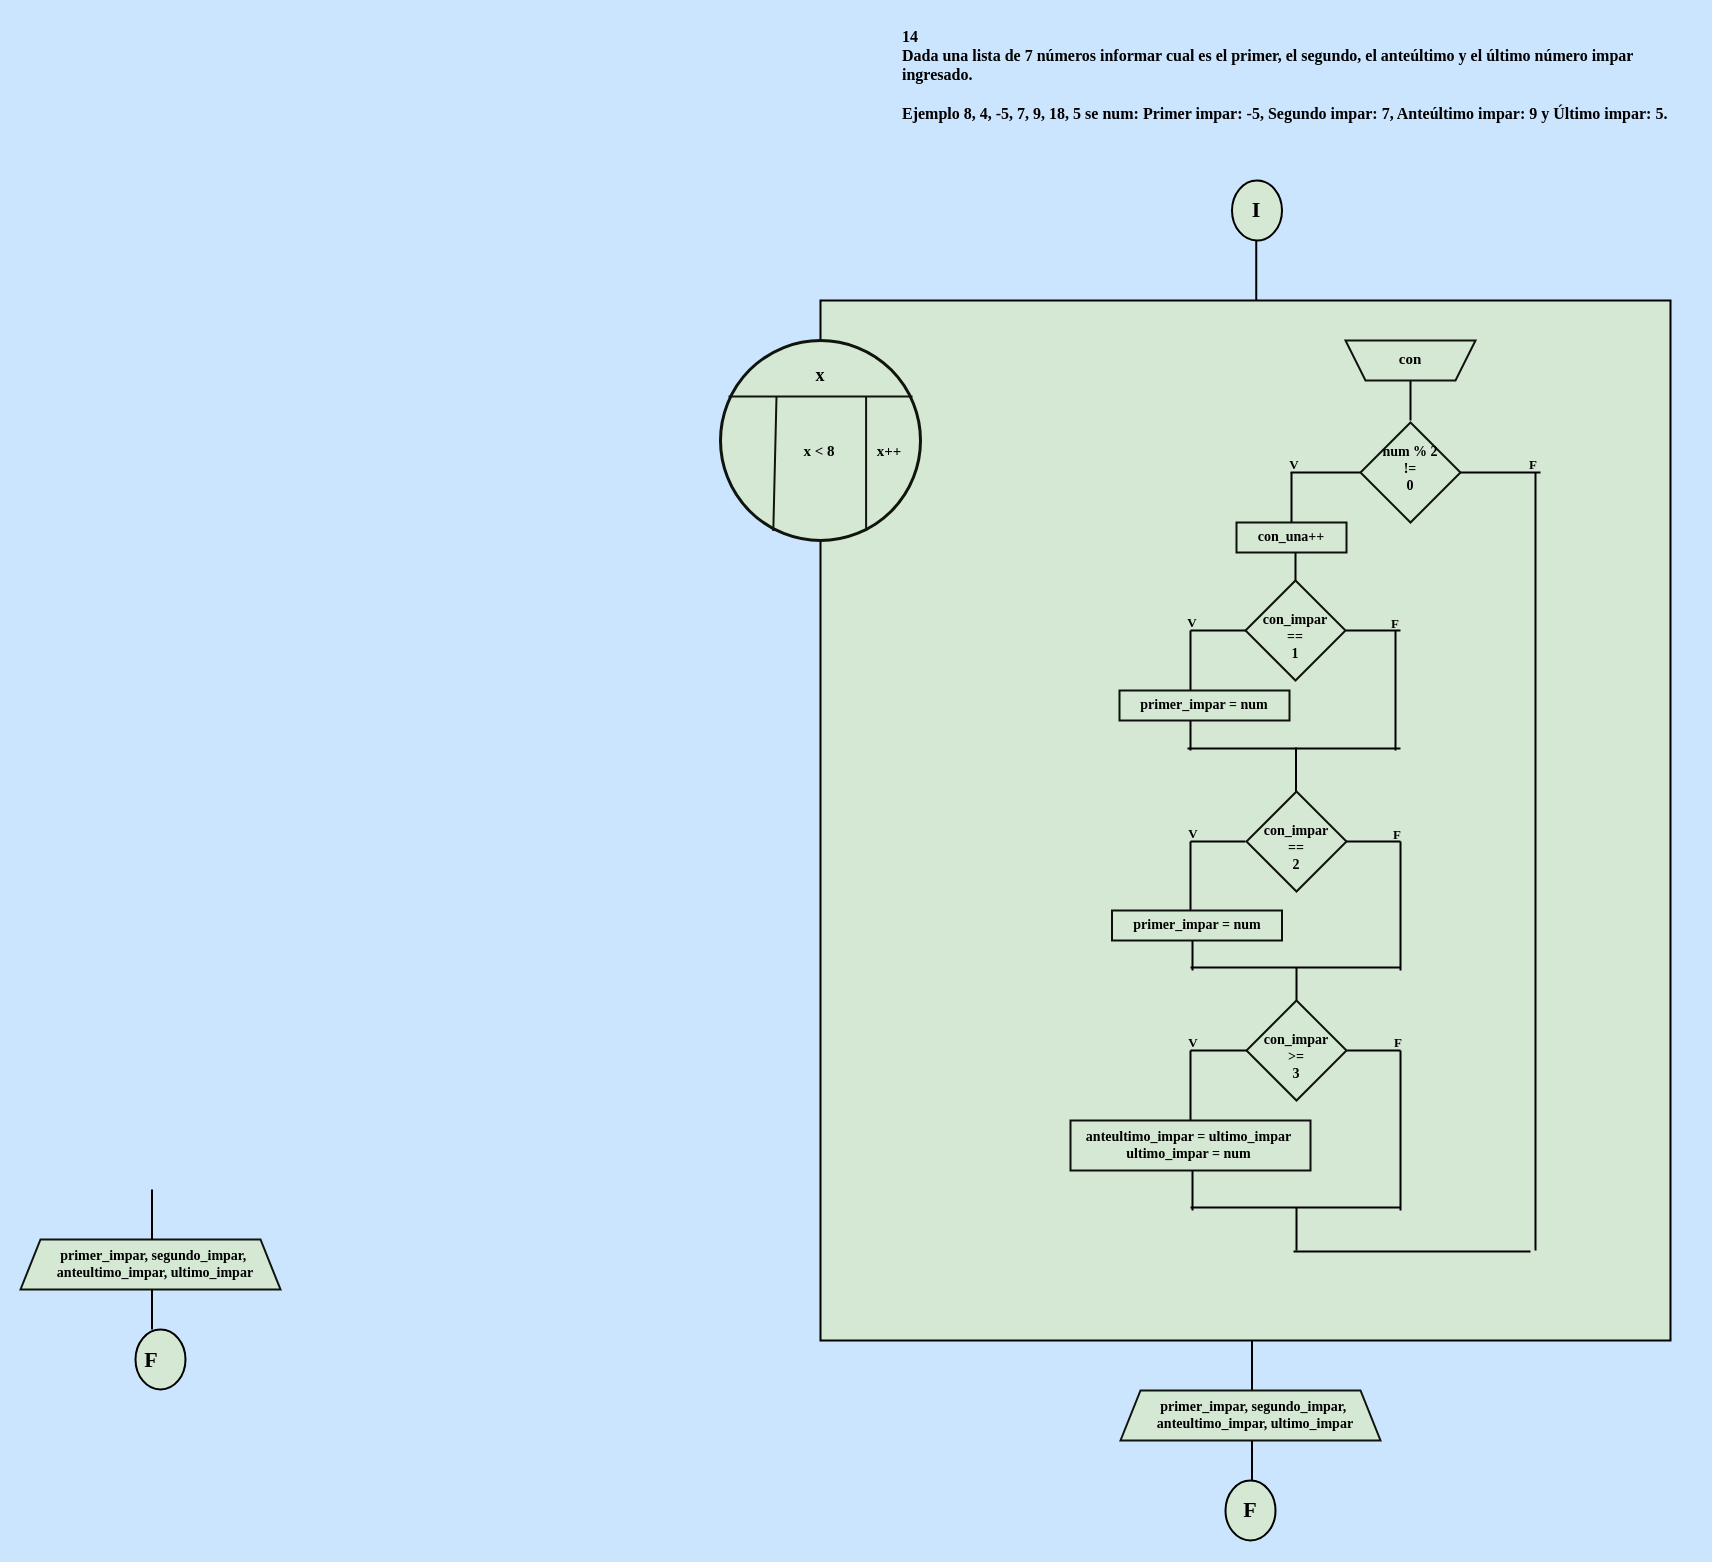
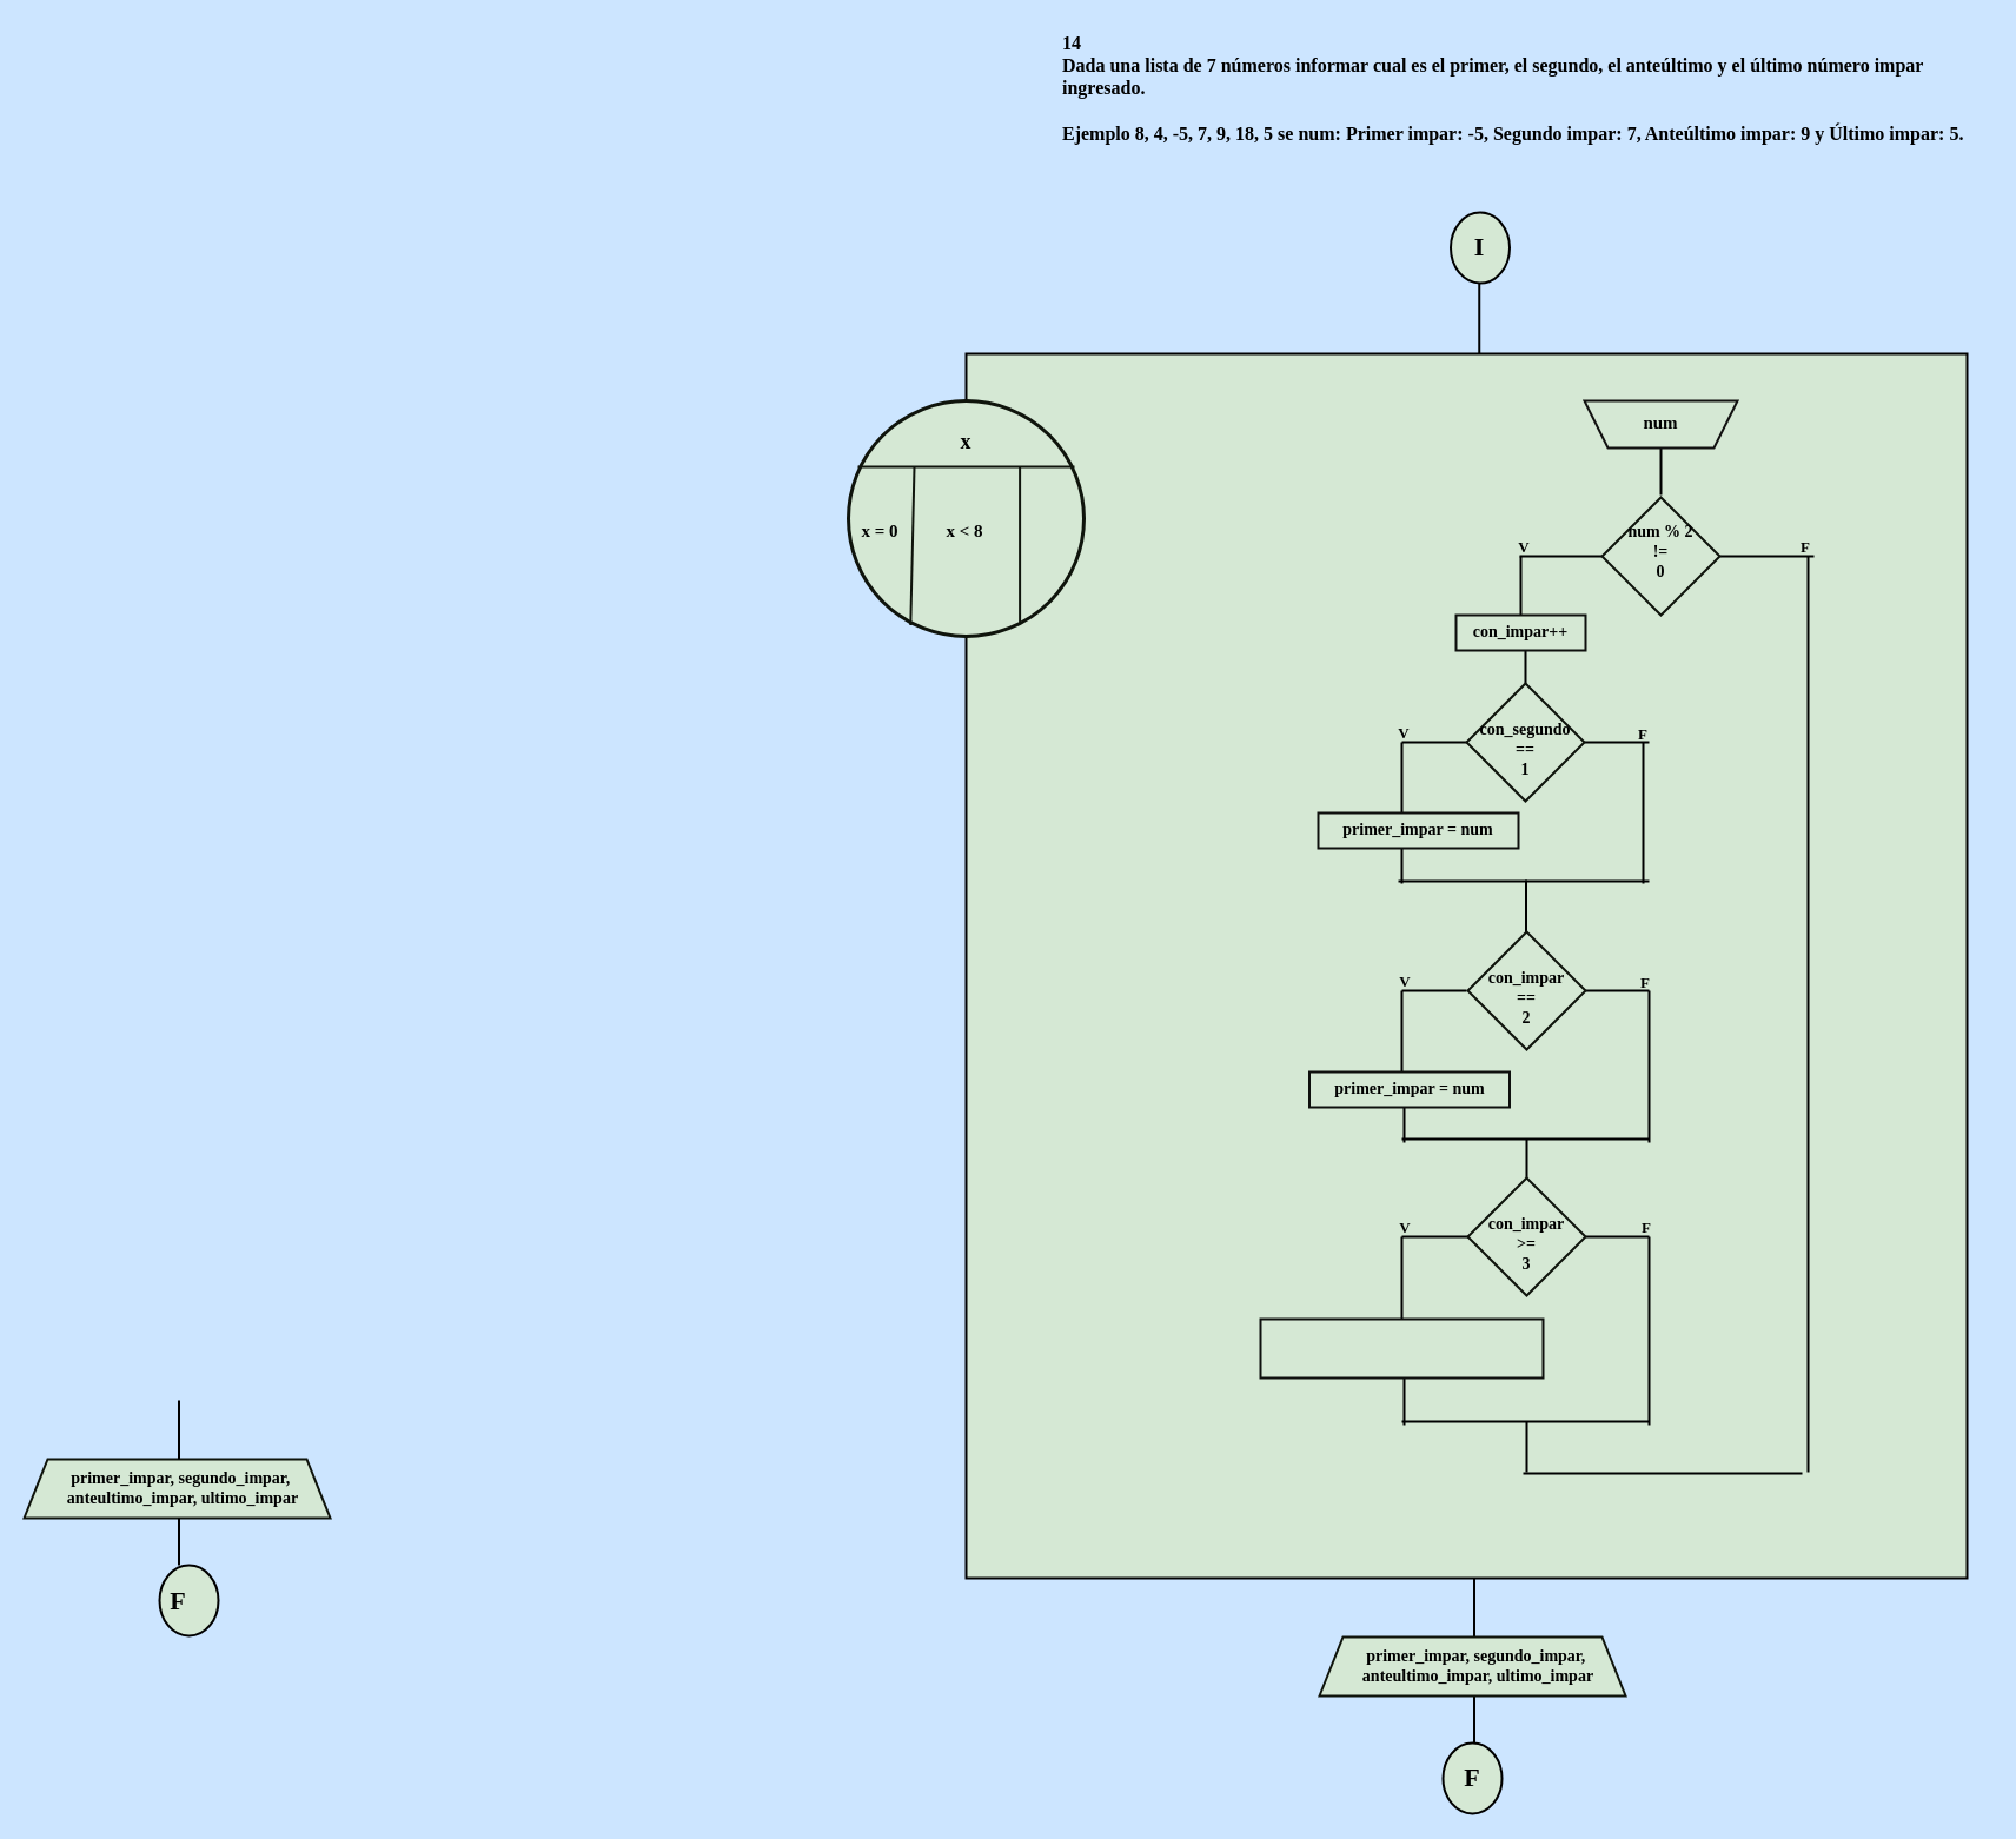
- <mxCell id="53" value="&lt;font color=&quot;#000000&quot; size=&quot;1&quot; face=&quot;Comic Sans MS&quot;&gt;&lt;b style=&quot;font-size: 15px;&quot;&gt;con&lt;/b&gt;&lt;/font&gt;" style="text;strokeColor=none;align=center;fillColor=none;html=1;verticalAlign=middle;whiteSpace=wrap;rounded=0;fontFamily=Architects Daughter;fontSource=https%3A%2F%2Ffonts.googleapis.com%2Fcss%3Ffamily%3DArchitects%2BDaughter;container=0;" parent="1" vertex="1"><mxGeometry x="1380" y="343" width="60" height="30" as="geometry" /></mxCell>
+ <mxCell id="53" value="&lt;font color=&quot;#000000&quot; size=&quot;1&quot; face=&quot;Comic Sans MS&quot;&gt;&lt;b style=&quot;font-size: 15px;&quot;&gt;num&lt;/b&gt;&lt;/font&gt;" style="text;strokeColor=none;align=center;fillColor=none;html=1;verticalAlign=middle;whiteSpace=wrap;rounded=0;fontFamily=Architects Daughter;fontSource=https%3A%2F%2Ffonts.googleapis.com%2Fcss%3Ffamily%3DArchitects%2BDaughter;container=0;" parent="1" vertex="1"><mxGeometry x="1380" y="343" width="60" height="30" as="geometry" /></mxCell>
+ <mxCell id="58" value="&lt;b&gt;&lt;font style=&quot;font-size: 15px;&quot; color=&quot;#000000&quot; face=&quot;Comic Sans MS&quot;&gt;x = 0&lt;/font&gt;&lt;/b&gt;" style="text;strokeColor=none;align=center;fillColor=none;html=1;verticalAlign=middle;whiteSpace=wrap;rounded=0;fontFamily=Architects Daughter;fontSource=https%3A%2F%2Ffonts.googleapis.com%2Fcss%3Ffamily%3DArchitects%2BDaughter;container=0;" parent="1" vertex="1"><mxGeometry x="722" y="440" width="50" height="20" as="geometry" /></mxCell>
- <mxCell id="61" value="&lt;b&gt;&lt;font style=&quot;font-size: 15px;&quot; color=&quot;#000000&quot; face=&quot;Comic Sans MS&quot;&gt;x++&lt;/font&gt;&lt;/b&gt;" style="text;strokeColor=none;align=center;fillColor=none;html=1;verticalAlign=middle;whiteSpace=wrap;rounded=0;fontFamily=Architects Daughter;fontSource=https://fonts.googleapis.com/css?family=Architects+Daughter;container=0;" parent="1" vertex="1"><mxGeometry x="864" y="440" width="50" height="20" as="geometry" /></mxCell>
- <mxCell id="66" value="&lt;b&gt;&lt;font color=&quot;#000000&quot; style=&quot;font-size: 14px;&quot; face=&quot;Comic Sans MS&quot;&gt;con_una++&lt;/font&gt;&lt;/b&gt;" style="text;strokeColor=none;align=center;fillColor=none;html=1;verticalAlign=middle;whiteSpace=wrap;rounded=0;fontFamily=Architects Daughter;fontSource=https://fonts.googleapis.com/css?family=Architects+Daughter;container=0;" parent="1" vertex="1"><mxGeometry x="1241" y="527" width="100" height="20" as="geometry" /></mxCell>
+ <mxCell id="66" value="&lt;b&gt;&lt;font color=&quot;#000000&quot; style=&quot;font-size: 14px;&quot; face=&quot;Comic Sans MS&quot;&gt;con_impar++&lt;/font&gt;&lt;/b&gt;" style="text;strokeColor=none;align=center;fillColor=none;html=1;verticalAlign=middle;whiteSpace=wrap;rounded=0;fontFamily=Architects Daughter;fontSource=https://fonts.googleapis.com/css?family=Architects+Daughter;container=0;" parent="1" vertex="1"><mxGeometry x="1241" y="527" width="100" height="20" as="geometry" /></mxCell>
- <mxCell id="69" value="&lt;font face=&quot;Comic Sans MS&quot; color=&quot;#000000&quot;&gt;&lt;span style=&quot;font-size: 14px;&quot;&gt;&lt;b&gt;con_impar&lt;/b&gt;&lt;/span&gt;&lt;/font&gt;&lt;div&gt;&lt;font face=&quot;Comic Sans MS&quot; color=&quot;#000000&quot;&gt;&lt;span style=&quot;font-size: 14px;&quot;&gt;&lt;b&gt;==&lt;/b&gt;&lt;/span&gt;&lt;/font&gt;&lt;/div&gt;&lt;div&gt;&lt;font face=&quot;Comic Sans MS&quot; color=&quot;#000000&quot;&gt;&lt;span style=&quot;font-size: 14px;&quot;&gt;&lt;b&gt;1&lt;/b&gt;&lt;/span&gt;&lt;/font&gt;&lt;/div&gt;" style="text;strokeColor=none;align=center;fillColor=none;html=1;verticalAlign=middle;whiteSpace=wrap;rounded=0;fontFamily=Architects Daughter;fontSource=https%3A%2F%2Ffonts.googleapis.com%2Fcss%3Ffamily%3DArchitects%2BDaughter;container=0;" vertex="1" parent="1"><mxGeometry x="1255" y="612" width="80" height="50" as="geometry" /></mxCell>
+ <mxCell id="69" value="&lt;font face=&quot;Comic Sans MS&quot; color=&quot;#000000&quot;&gt;&lt;span style=&quot;font-size: 14px;&quot;&gt;&lt;b&gt;con_segundo&lt;/b&gt;&lt;/span&gt;&lt;/font&gt;&lt;div&gt;&lt;font face=&quot;Comic Sans MS&quot; color=&quot;#000000&quot;&gt;&lt;span style=&quot;font-size: 14px;&quot;&gt;&lt;b&gt;==&lt;/b&gt;&lt;/span&gt;&lt;/font&gt;&lt;/div&gt;&lt;div&gt;&lt;font face=&quot;Comic Sans MS&quot; color=&quot;#000000&quot;&gt;&lt;span style=&quot;font-size: 14px;&quot;&gt;&lt;b&gt;1&lt;/b&gt;&lt;/span&gt;&lt;/font&gt;&lt;/div&gt;" style="text;strokeColor=none;align=center;fillColor=none;html=1;verticalAlign=middle;whiteSpace=wrap;rounded=0;fontFamily=Architects Daughter;fontSource=https%3A%2F%2Ffonts.googleapis.com%2Fcss%3Ffamily%3DArchitects%2BDaughter;container=0;" vertex="1" parent="1"><mxGeometry x="1255" y="612" width="80" height="50" as="geometry" /></mxCell>
- <mxCell id="79" value="&lt;b&gt;&lt;font color=&quot;#000000&quot; style=&quot;font-size: 14px;&quot; face=&quot;Comic Sans MS&quot;&gt;anteultimo_impar = ultimo_impar&lt;/font&gt;&lt;/b&gt;&lt;div&gt;&lt;b&gt;&lt;font color=&quot;#000000&quot; style=&quot;font-size: 14px;&quot; face=&quot;Comic Sans MS&quot;&gt;ultimo_impar = num&lt;/font&gt;&lt;/b&gt;&lt;/div&gt;" style="text;strokeColor=none;align=center;fillColor=none;html=1;verticalAlign=middle;whiteSpace=wrap;rounded=0;fontFamily=Architects Daughter;fontSource=https://fonts.googleapis.com/css?family=Architects+Daughter;container=0;" vertex="1" parent="1"><mxGeometry x="1070" y="1125" width="237.45" height="40" as="geometry" /></mxCell>
